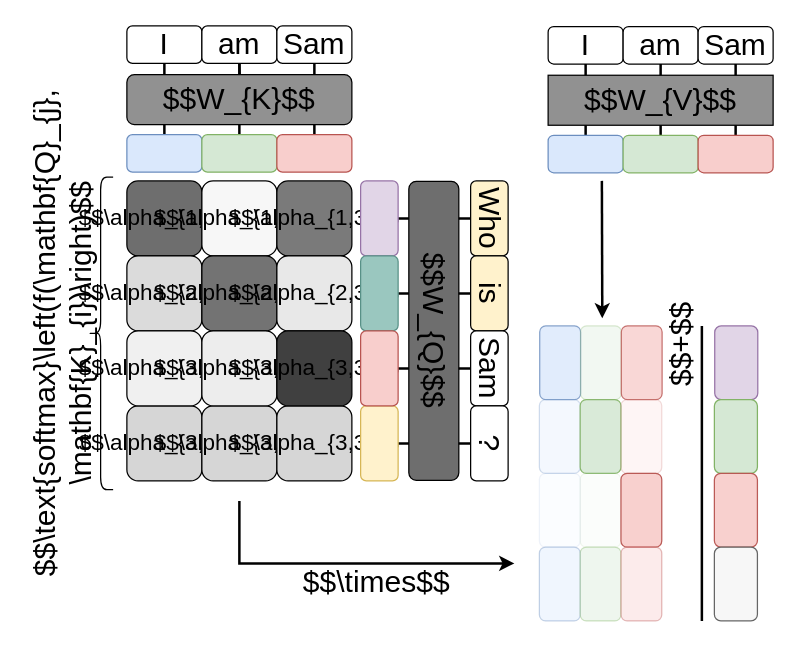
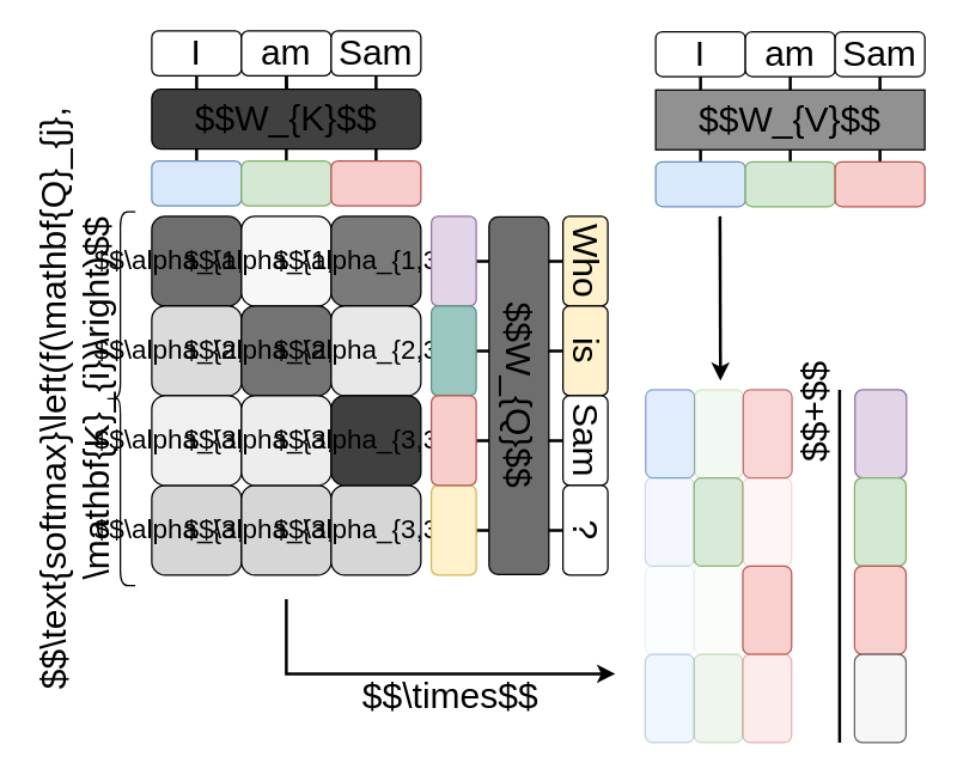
- <mxCell id="11" value="$$W_{K}$$" style="rounded=1;whiteSpace=wrap;html=1;strokeWidth=1;fontSize=24;fontColor=#000000;fillColor=#919191;" vertex="1" parent="1"><mxGeometry x="101" y="59" width="180" height="40" as="geometry" /></mxCell>
+ <mxCell id="11" value="$$W_{K}$$" style="rounded=1;whiteSpace=wrap;html=1;strokeWidth=1;fontSize=24;fontColor=#000000;fillColor=#404040;" vertex="1" parent="1"><mxGeometry x="101" y="59" width="180" height="40" as="geometry" /></mxCell>
